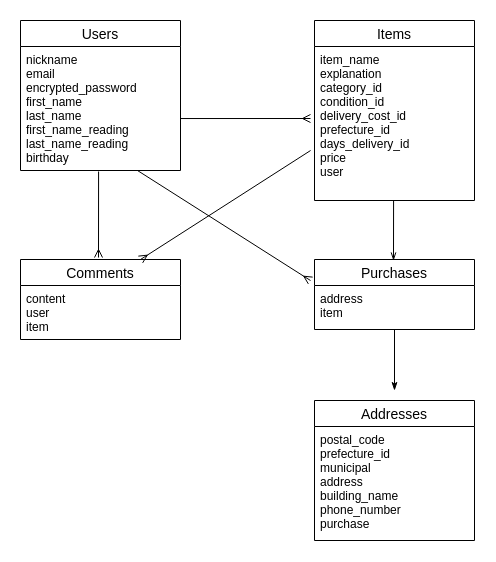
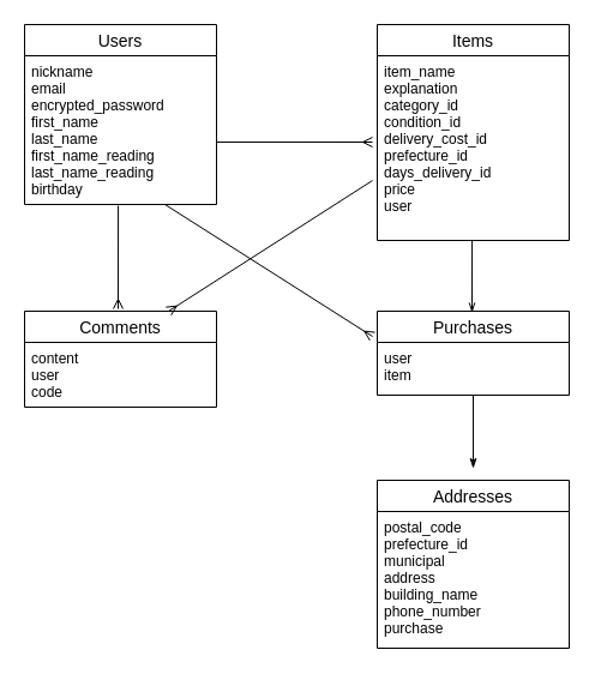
- <mxCell id="11" value="content&#10;user&#10;item" style="text;strokeColor=none;fillColor=none;spacingLeft=4;spacingRight=4;overflow=hidden;rotatable=0;points=[[0,0.5],[1,0.5]];portConstraint=eastwest;fontSize=12;" vertex="1" parent="10"><mxGeometry y="26" width="160" height="54" as="geometry" /></mxCell>
+ <mxCell id="11" value="content&#10;user&#10;code" style="text;strokeColor=none;fillColor=none;spacingLeft=4;spacingRight=4;overflow=hidden;rotatable=0;points=[[0,0.5],[1,0.5]];portConstraint=eastwest;fontSize=12;" vertex="1" parent="10"><mxGeometry y="26" width="160" height="54" as="geometry" /></mxCell>
- <mxCell id="7" value="address&#10;item" style="text;strokeColor=none;fillColor=none;spacingLeft=4;spacingRight=4;overflow=hidden;rotatable=0;points=[[0,0.5],[1,0.5]];portConstraint=eastwest;fontSize=12;" vertex="1" parent="6"><mxGeometry y="26" width="160" height="44" as="geometry" /></mxCell>
+ <mxCell id="7" value="user&#10;item" style="text;strokeColor=none;fillColor=none;spacingLeft=4;spacingRight=4;overflow=hidden;rotatable=0;points=[[0,0.5],[1,0.5]];portConstraint=eastwest;fontSize=12;" vertex="1" parent="6"><mxGeometry y="26" width="160" height="44" as="geometry" /></mxCell>
